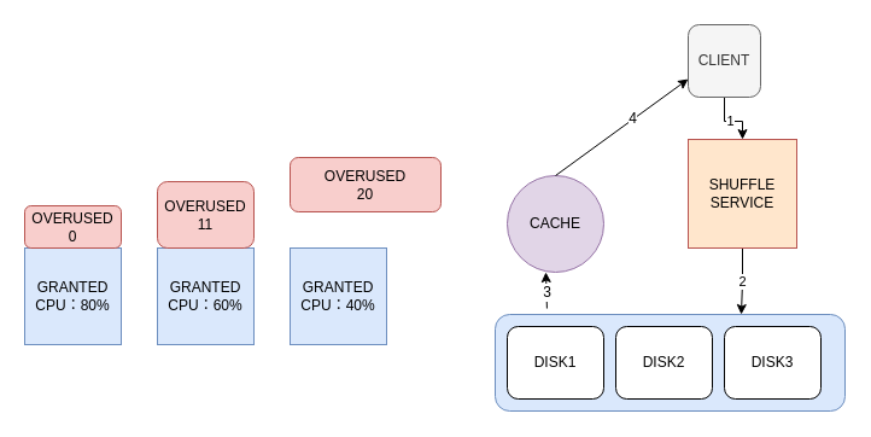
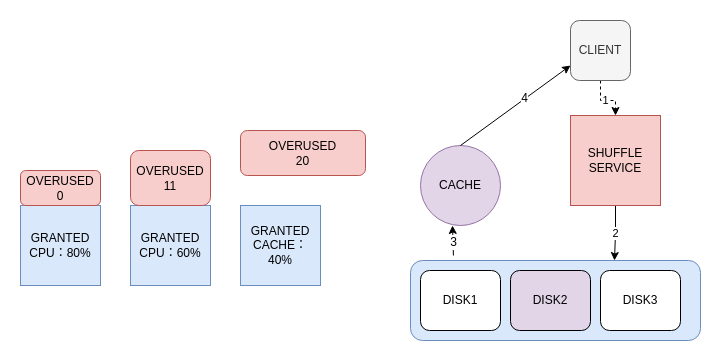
- <mxCell id="9" value="1" style="edgeStyle=orthogonalEdgeStyle;rounded=0;orthogonalLoop=1;jettySize=auto;html=1;" edge="1" parent="1" source="10" target="4"><mxGeometry relative="1" as="geometry" /></mxCell>
+ <mxCell id="9" value="1" style="edgeStyle=orthogonalEdgeStyle;rounded=0;orthogonalLoop=1;jettySize=auto;html=1;dashed=1;" edge="1" parent="1" source="10" target="4"><mxGeometry relative="1" as="geometry" /></mxCell>
- <mxCell id="4" value="SHUFFLE SERVICE" style="whiteSpace=wrap;html=1;aspect=fixed;fillColor=#ffe6cc;strokeColor=#b85450;" vertex="1" parent="1"><mxGeometry x="570" y="115" width="90" height="90" as="geometry" /></mxCell>
+ <mxCell id="4" value="SHUFFLE SERVICE" style="whiteSpace=wrap;html=1;aspect=fixed;fillColor=#f8cecc;strokeColor=#b85450;" vertex="1" parent="1"><mxGeometry x="570" y="115" width="90" height="90" as="geometry" /></mxCell>
- <mxCell id="19" value="GRANTED&lt;br&gt;CPU：40%" style="whiteSpace=wrap;html=1;aspect=fixed;fillColor=#dae8fc;strokeColor=#6c8ebf;" vertex="1" parent="1"><mxGeometry x="240" y="205" width="80" height="80" as="geometry" /></mxCell>
+ <mxCell id="19" value="GRANTED&lt;br&gt;CACHE：40%" style="whiteSpace=wrap;html=1;aspect=fixed;fillColor=#dae8fc;strokeColor=#6c8ebf;" vertex="1" parent="1"><mxGeometry x="240" y="205" width="80" height="80" as="geometry" /></mxCell>
- <mxCell id="6" value="DISK2" style="rounded=1;whiteSpace=wrap;html=1;" vertex="1" parent="1"><mxGeometry x="510" y="270" width="80" height="60" as="geometry" /></mxCell>
+ <mxCell id="6" value="DISK2" style="rounded=1;whiteSpace=wrap;html=1;fillColor=#e1d5e7;" vertex="1" parent="1"><mxGeometry x="510" y="270" width="80" height="60" as="geometry" /></mxCell>
